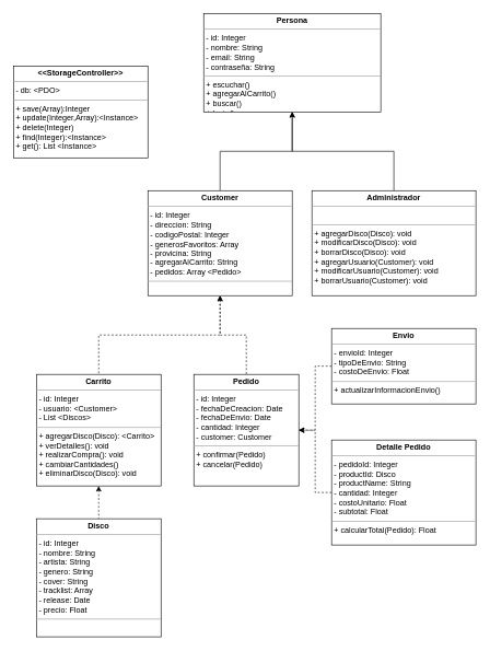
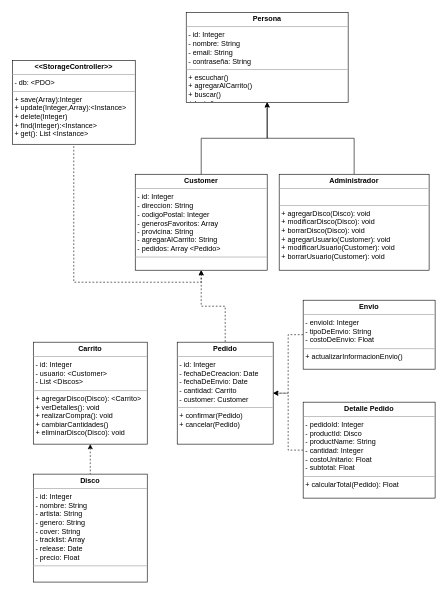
- <mxCell id="8" value="&lt;p style=&quot;margin: 0px ; margin-top: 4px ; text-align: center&quot;&gt;&lt;b&gt;Administrador&lt;/b&gt;&lt;/p&gt;&lt;hr size=&quot;1&quot;&gt;&lt;p style=&quot;margin: 0px ; margin-left: 4px&quot;&gt;&lt;br&gt;&lt;/p&gt;&lt;hr size=&quot;1&quot;&gt;&lt;p style=&quot;margin: 0px ; margin-left: 4px&quot;&gt;+ agregarDisco(Disco): void&lt;/p&gt;&lt;p style=&quot;margin: 0px ; margin-left: 4px&quot;&gt;+ modificarDisco(Disco): void&lt;/p&gt;&lt;p style=&quot;margin: 0px ; margin-left: 4px&quot;&gt;+ borrarDisco(Disco): void&lt;/p&gt;&lt;p style=&quot;margin: 0px ; margin-left: 4px&quot;&gt;+ agregarUsuario(Customer): void&lt;/p&gt;&lt;p style=&quot;margin: 0px ; margin-left: 4px&quot;&gt;+ modificarUsuario(Customer&lt;span&gt;): void&lt;/span&gt;&lt;/p&gt;&lt;p style=&quot;margin: 0px ; margin-left: 4px&quot;&gt;&lt;span&gt;+ borrarUsuario(Customer): void&lt;/span&gt;&lt;/p&gt;" style="verticalAlign=top;align=left;overflow=fill;fontSize=12;fontFamily=Helvetica;html=1;" parent="1" vertex="1"><mxGeometry x="475" y="290" width="250" height="160" as="geometry" /></mxCell>
+ <mxCell id="8" value="&lt;p style=&quot;margin: 0px ; margin-top: 4px ; text-align: center&quot;&gt;&lt;b&gt;Administrador&lt;/b&gt;&lt;/p&gt;&lt;hr size=&quot;1&quot;&gt;&lt;p style=&quot;margin: 0px ; margin-left: 4px&quot;&gt;&lt;br&gt;&lt;/p&gt;&lt;hr size=&quot;1&quot;&gt;&lt;p style=&quot;margin: 0px ; margin-left: 4px&quot;&gt;+ agregarDisco(Disco): void&lt;/p&gt;&lt;p style=&quot;margin: 0px ; margin-left: 4px&quot;&gt;+ modificarDisco(Disco): void&lt;/p&gt;&lt;p style=&quot;margin: 0px ; margin-left: 4px&quot;&gt;+ borrarDisco(Disco): void&lt;/p&gt;&lt;p style=&quot;margin: 0px ; margin-left: 4px&quot;&gt;+ agregarUsuario(Customer): void&lt;/p&gt;&lt;p style=&quot;margin: 0px ; margin-left: 4px&quot;&gt;+ modificarUsuario(Customer&lt;span&gt;): void&lt;/span&gt;&lt;/p&gt;&lt;p style=&quot;margin: 0px ; margin-left: 4px&quot;&gt;&lt;span&gt;+ borrarUsuario(Customer): void&lt;/span&gt;&lt;/p&gt;" style="verticalAlign=top;align=left;overflow=fill;fontSize=12;fontFamily=Helvetica;html=1;" parent="1" vertex="1"><mxGeometry x="465" y="290" width="250" height="160" as="geometry" /></mxCell>
- <mxCell id="6" style="edgeStyle=orthogonalEdgeStyle;rounded=0;orthogonalLoop=1;jettySize=auto;html=1;exitX=0.5;exitY=1;exitDx=0;exitDy=0;entryX=0.5;entryY=0;entryDx=0;entryDy=0;dashed=1;startArrow=classic;startFill=1;endArrow=none;endFill=0;" parent="1" source="7" target="11" edge="1"><mxGeometry relative="1" as="geometry" /></mxCell>
+ <mxCell id="6" style="edgeStyle=orthogonalEdgeStyle;rounded=0;orthogonalLoop=1;jettySize=auto;html=1;exitX=0.5;exitY=1;exitDx=0;exitDy=0;dashed=1;startArrow=classic;startFill=1;endArrow=none;endFill=0;" parent="1" source="7" target="17" edge="1"><mxGeometry relative="1" as="geometry" /></mxCell>
- <mxCell id="12" value="&lt;p style=&quot;margin: 0px ; margin-top: 4px ; text-align: center&quot;&gt;&lt;b&gt;Pedido&lt;/b&gt;&lt;/p&gt;&lt;hr size=&quot;1&quot;&gt;&lt;p style=&quot;margin: 0px ; margin-left: 4px&quot;&gt;- id: Integer&lt;/p&gt;&lt;p style=&quot;margin: 0px ; margin-left: 4px&quot;&gt;- fechaDeCreacion: Date&lt;/p&gt;&lt;p style=&quot;margin: 0px ; margin-left: 4px&quot;&gt;- fechaDeEnvio: Date&lt;/p&gt;&lt;p style=&quot;margin: 0px ; margin-left: 4px&quot;&gt;- cantidad: Integer&lt;/p&gt;&lt;p style=&quot;margin: 0px ; margin-left: 4px&quot;&gt;&lt;span&gt;- customer: Customer&lt;/span&gt;&lt;/p&gt;&lt;hr size=&quot;1&quot;&gt;&lt;p style=&quot;margin: 0px ; margin-left: 4px&quot;&gt;+ confirmar(Pedido)&lt;/p&gt;&lt;p style=&quot;margin: 0px ; margin-left: 4px&quot;&gt;+ cancelar(Pedido)&lt;/p&gt;" style="verticalAlign=top;align=left;overflow=fill;fontSize=12;fontFamily=Helvetica;html=1;" parent="1" vertex="1"><mxGeometry x="295" y="570" width="160" height="170" as="geometry" /></mxCell>
+ <mxCell id="12" value="&lt;p style=&quot;margin: 0px ; margin-top: 4px ; text-align: center&quot;&gt;&lt;b&gt;Pedido&lt;/b&gt;&lt;/p&gt;&lt;hr size=&quot;1&quot;&gt;&lt;p style=&quot;margin: 0px ; margin-left: 4px&quot;&gt;- id: Integer&lt;/p&gt;&lt;p style=&quot;margin: 0px ; margin-left: 4px&quot;&gt;- fechaDeCreacion: Date&lt;/p&gt;&lt;p style=&quot;margin: 0px ; margin-left: 4px&quot;&gt;- fechaDeEnvio: Date&lt;/p&gt;&lt;p style=&quot;margin: 0px ; margin-left: 4px&quot;&gt;- cantidad: Carrito&lt;/p&gt;&lt;p style=&quot;margin: 0px ; margin-left: 4px&quot;&gt;&lt;span&gt;- customer: Customer&lt;/span&gt;&lt;/p&gt;&lt;hr size=&quot;1&quot;&gt;&lt;p style=&quot;margin: 0px ; margin-left: 4px&quot;&gt;+ confirmar(Pedido)&lt;/p&gt;&lt;p style=&quot;margin: 0px ; margin-left: 4px&quot;&gt;+ cancelar(Pedido)&lt;/p&gt;" style="verticalAlign=top;align=left;overflow=fill;fontSize=12;fontFamily=Helvetica;html=1;" parent="1" vertex="1"><mxGeometry x="295" y="570" width="160" height="170" as="geometry" /></mxCell>
